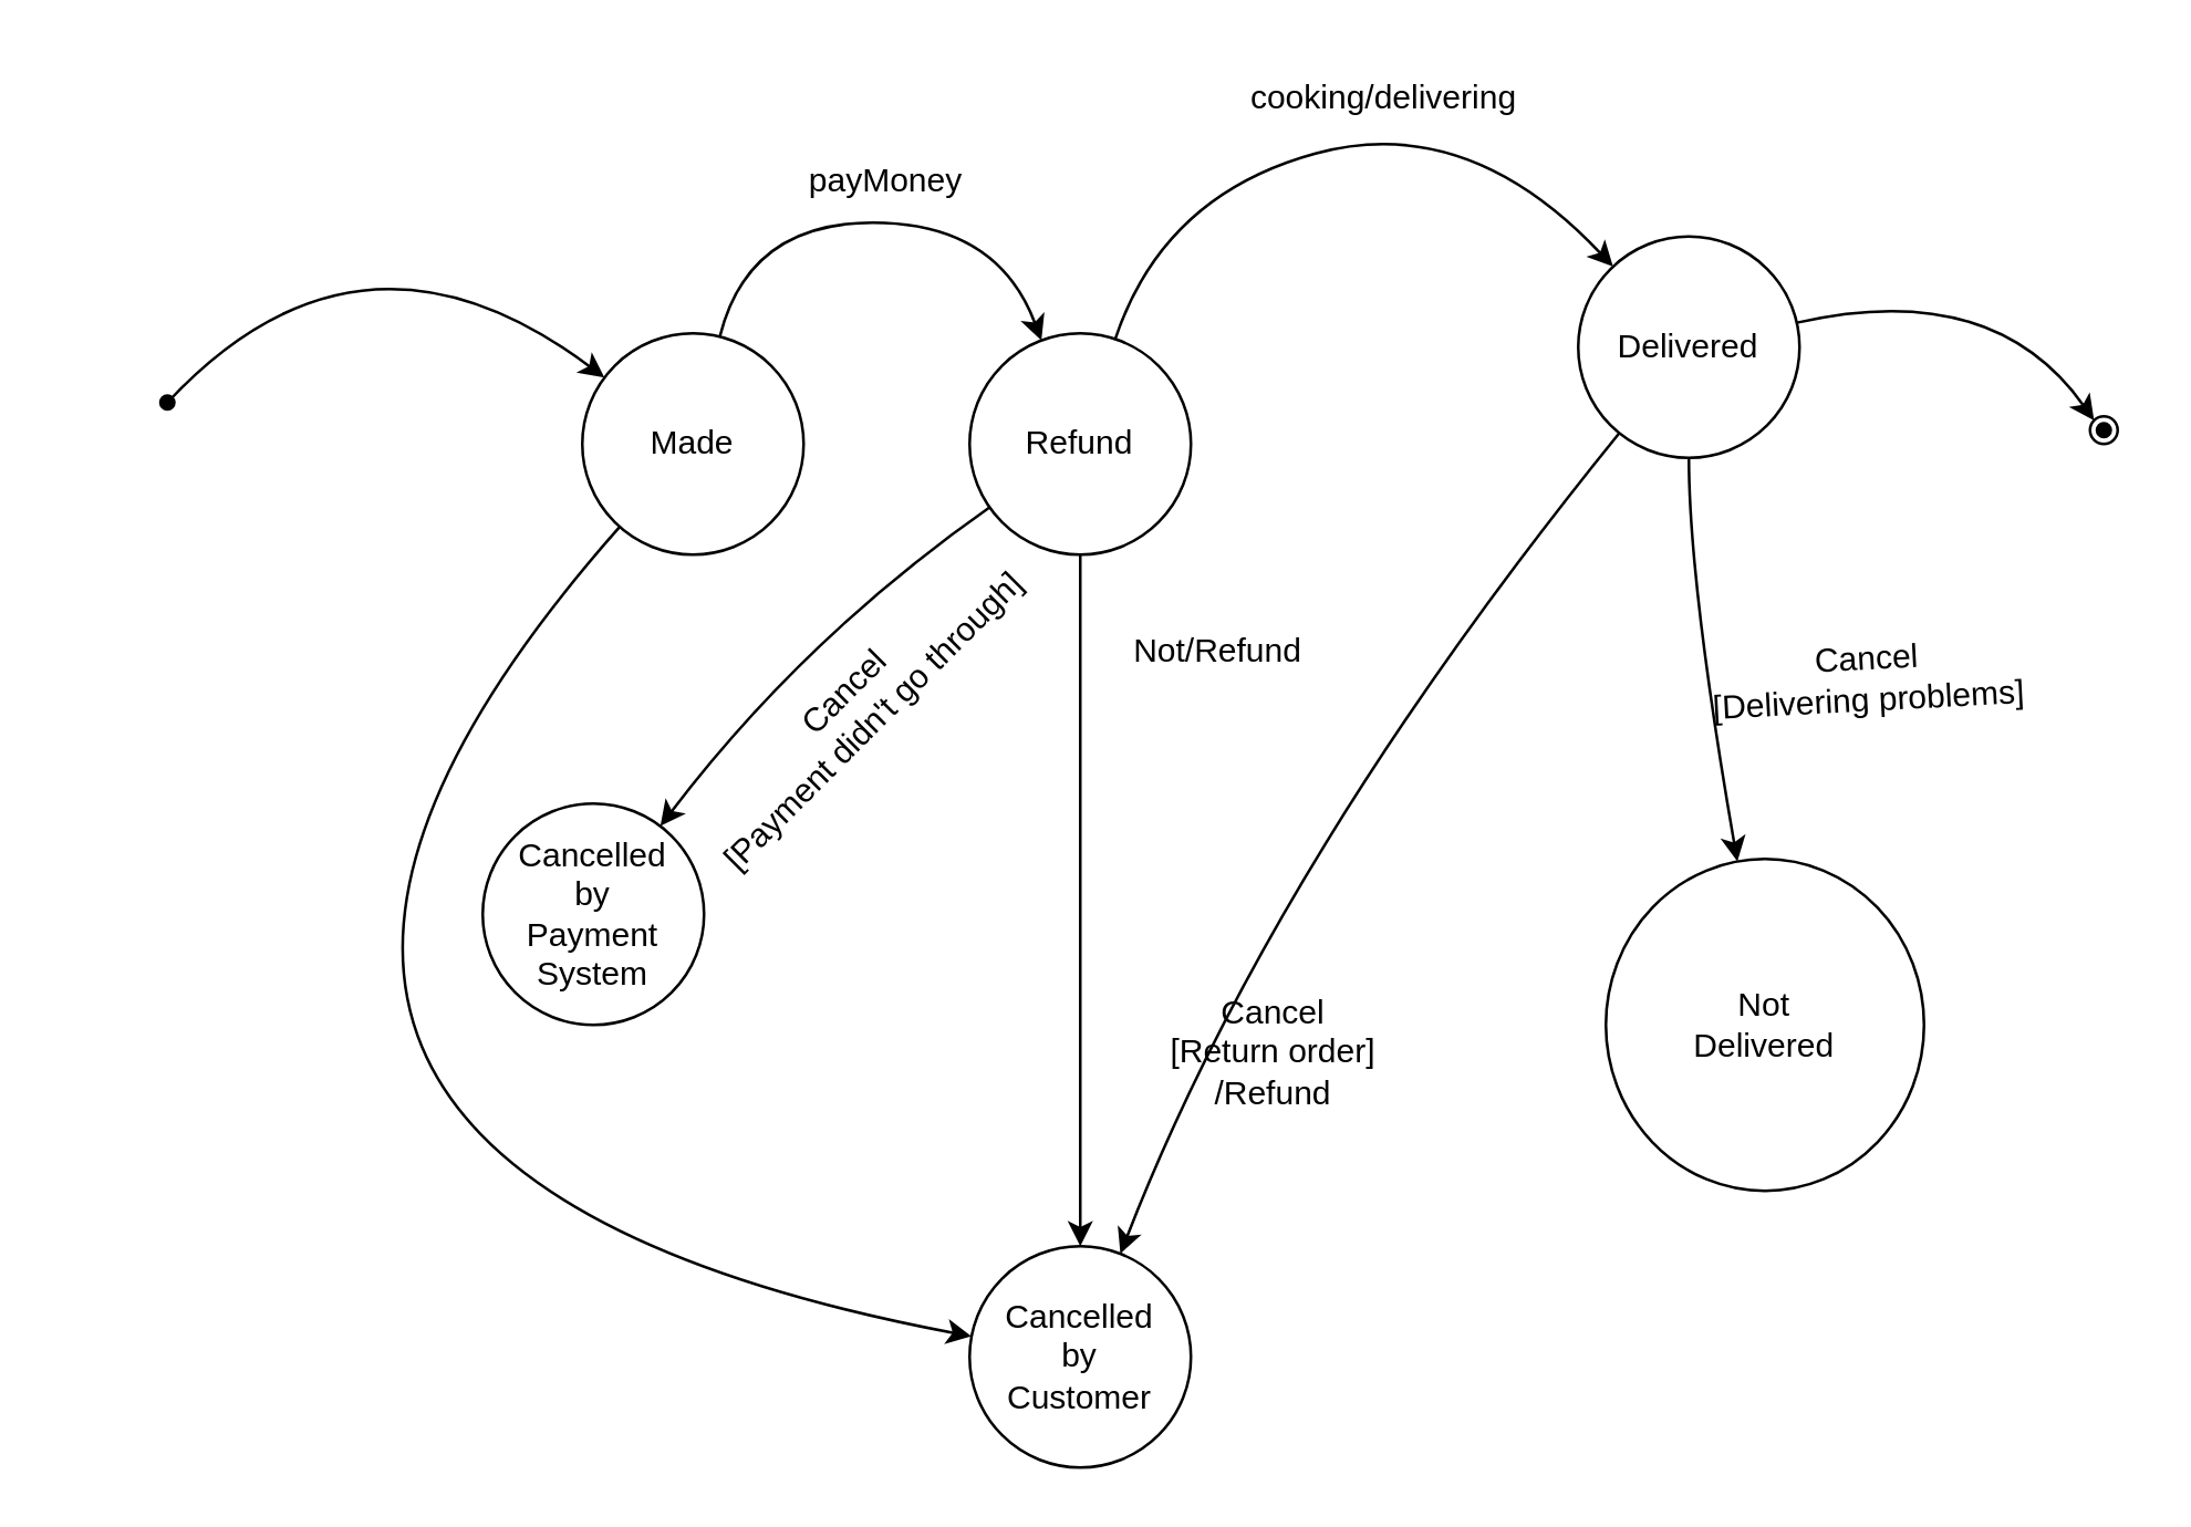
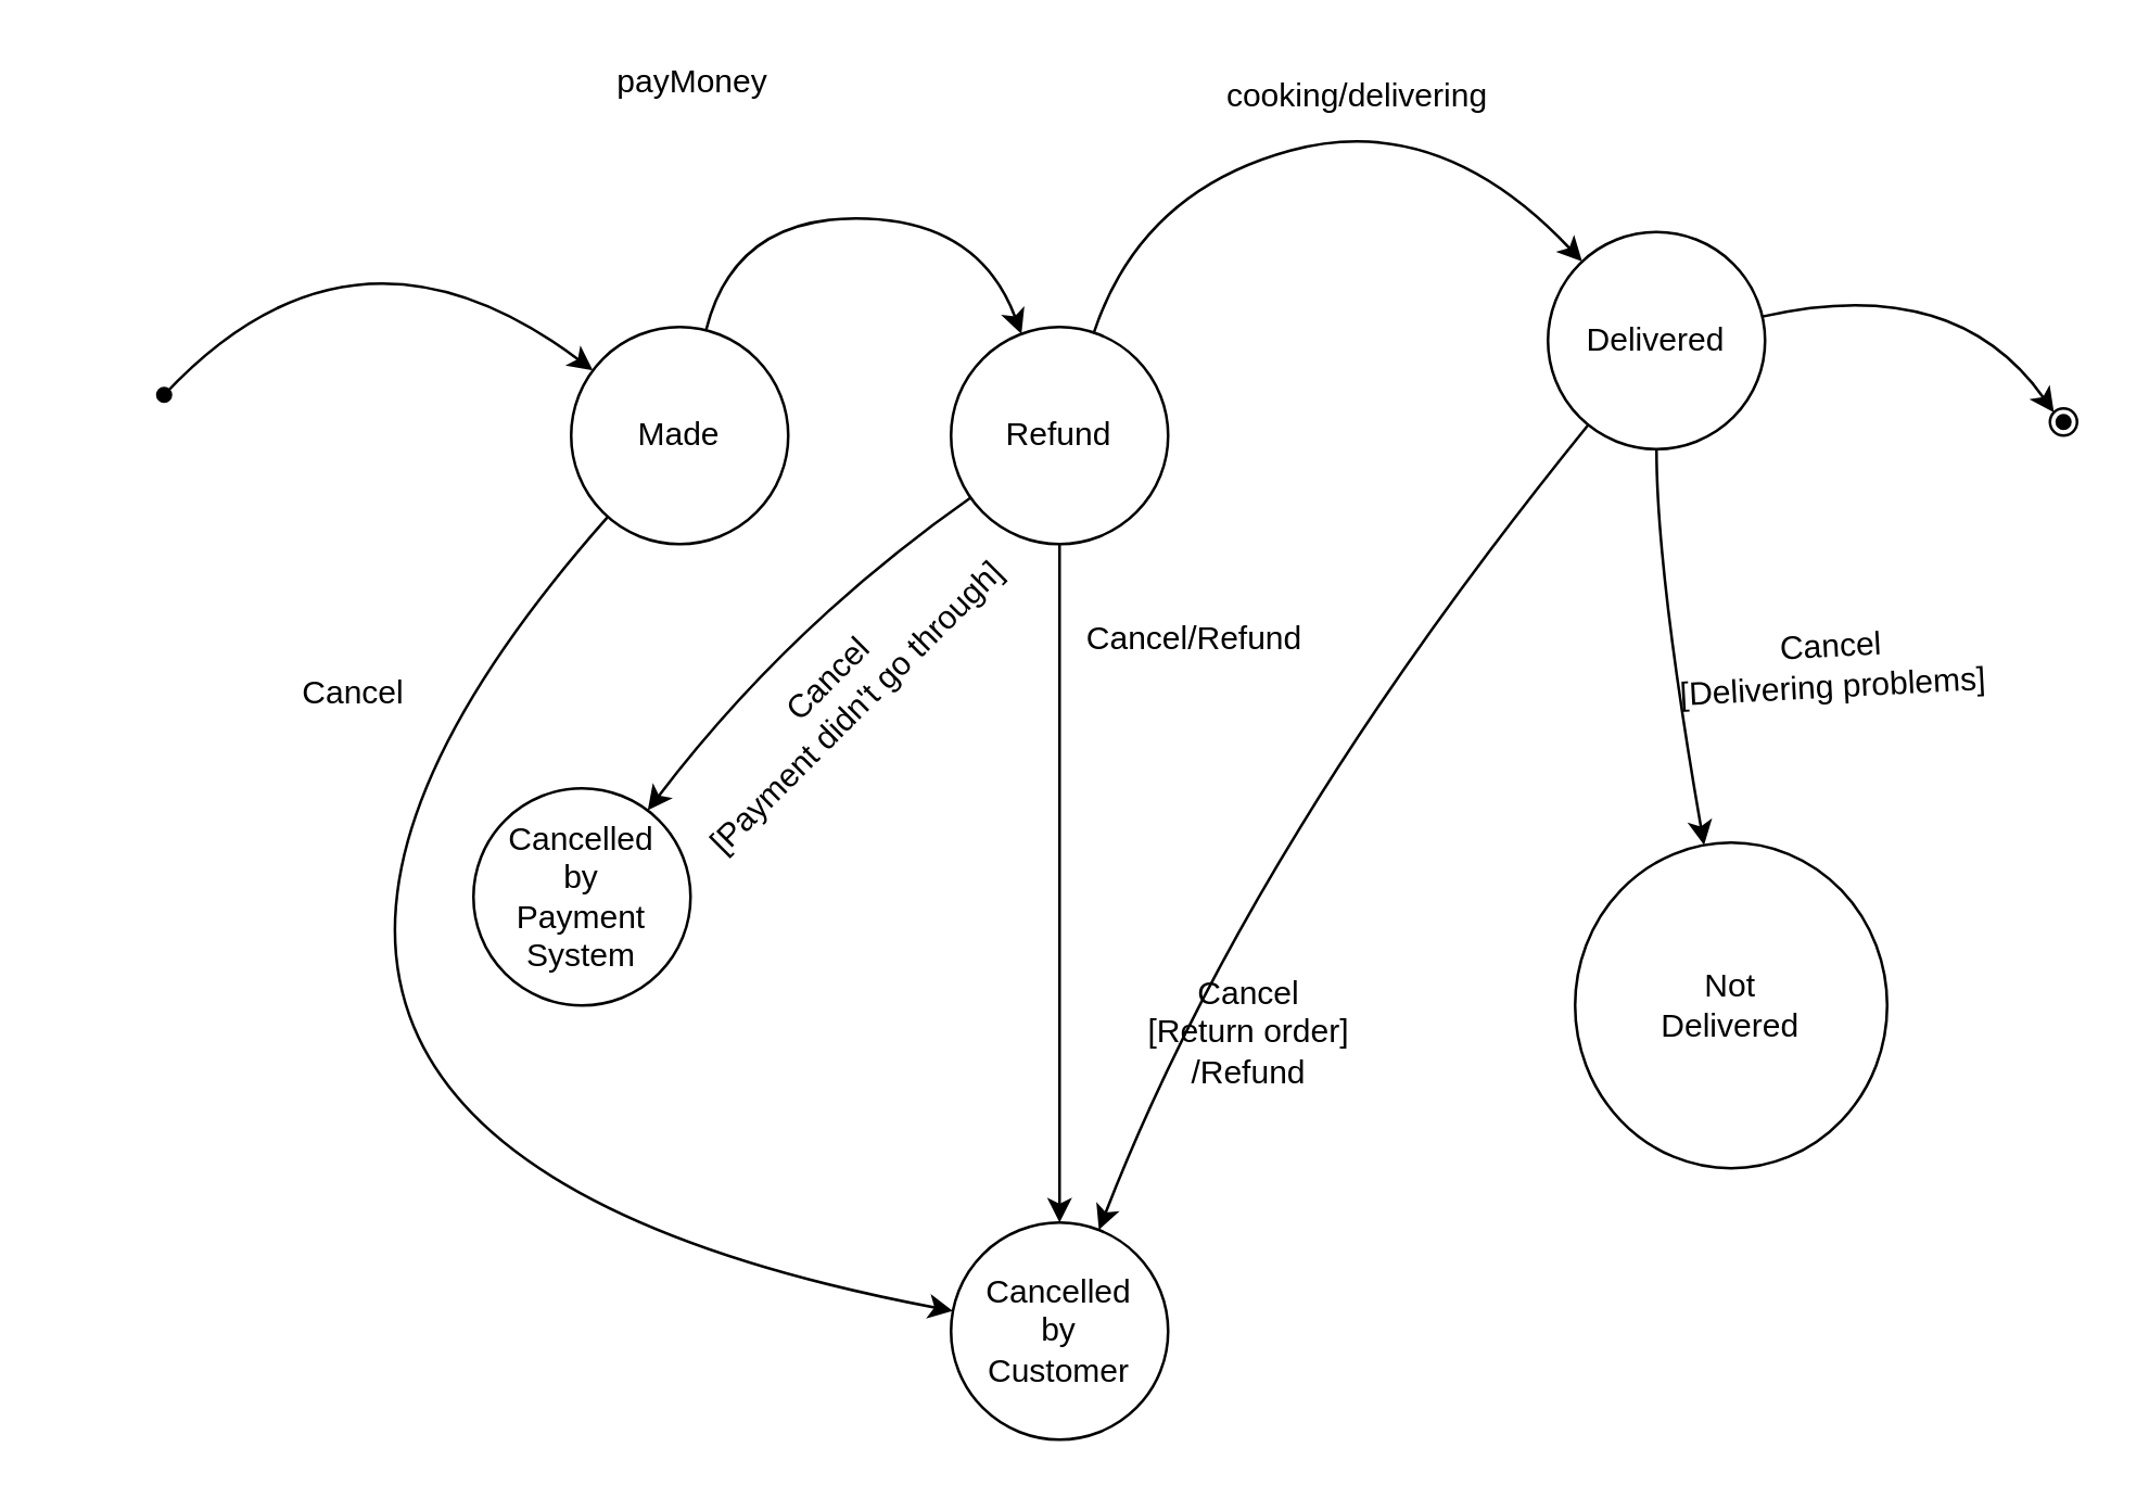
- <mxCell id="8" value="payMoney" style="text;html=1;strokeColor=none;fillColor=none;align=center;verticalAlign=middle;whiteSpace=wrap;rounded=0;" parent="1" vertex="1"><mxGeometry x="290" y="50" width="60" height="30" as="geometry" /></mxCell>
+ <mxCell id="8" value="payMoney" style="text;html=1;strokeColor=none;fillColor=none;align=center;verticalAlign=middle;whiteSpace=wrap;rounded=0;" parent="1" vertex="1"><mxGeometry x="225" y="15" width="60" height="30" as="geometry" /></mxCell>
- <mxCell id="22" value="Not/Refund" style="text;html=1;align=center;verticalAlign=middle;whiteSpace=wrap;rounded=0;" parent="1" vertex="1"><mxGeometry x="410" y="220" width="60" height="30" as="geometry" /></mxCell>
+ <mxCell id="22" value="Cancel/Refund" style="text;html=1;align=center;verticalAlign=middle;whiteSpace=wrap;rounded=0;" parent="1" vertex="1"><mxGeometry x="410" y="220" width="60" height="30" as="geometry" /></mxCell>
+ <mxCell id="20" value="Cancel" style="text;html=1;align=center;verticalAlign=middle;whiteSpace=wrap;rounded=0;" parent="1" vertex="1"><mxGeometry x="100" y="240" width="60" height="30" as="geometry" /></mxCell>
